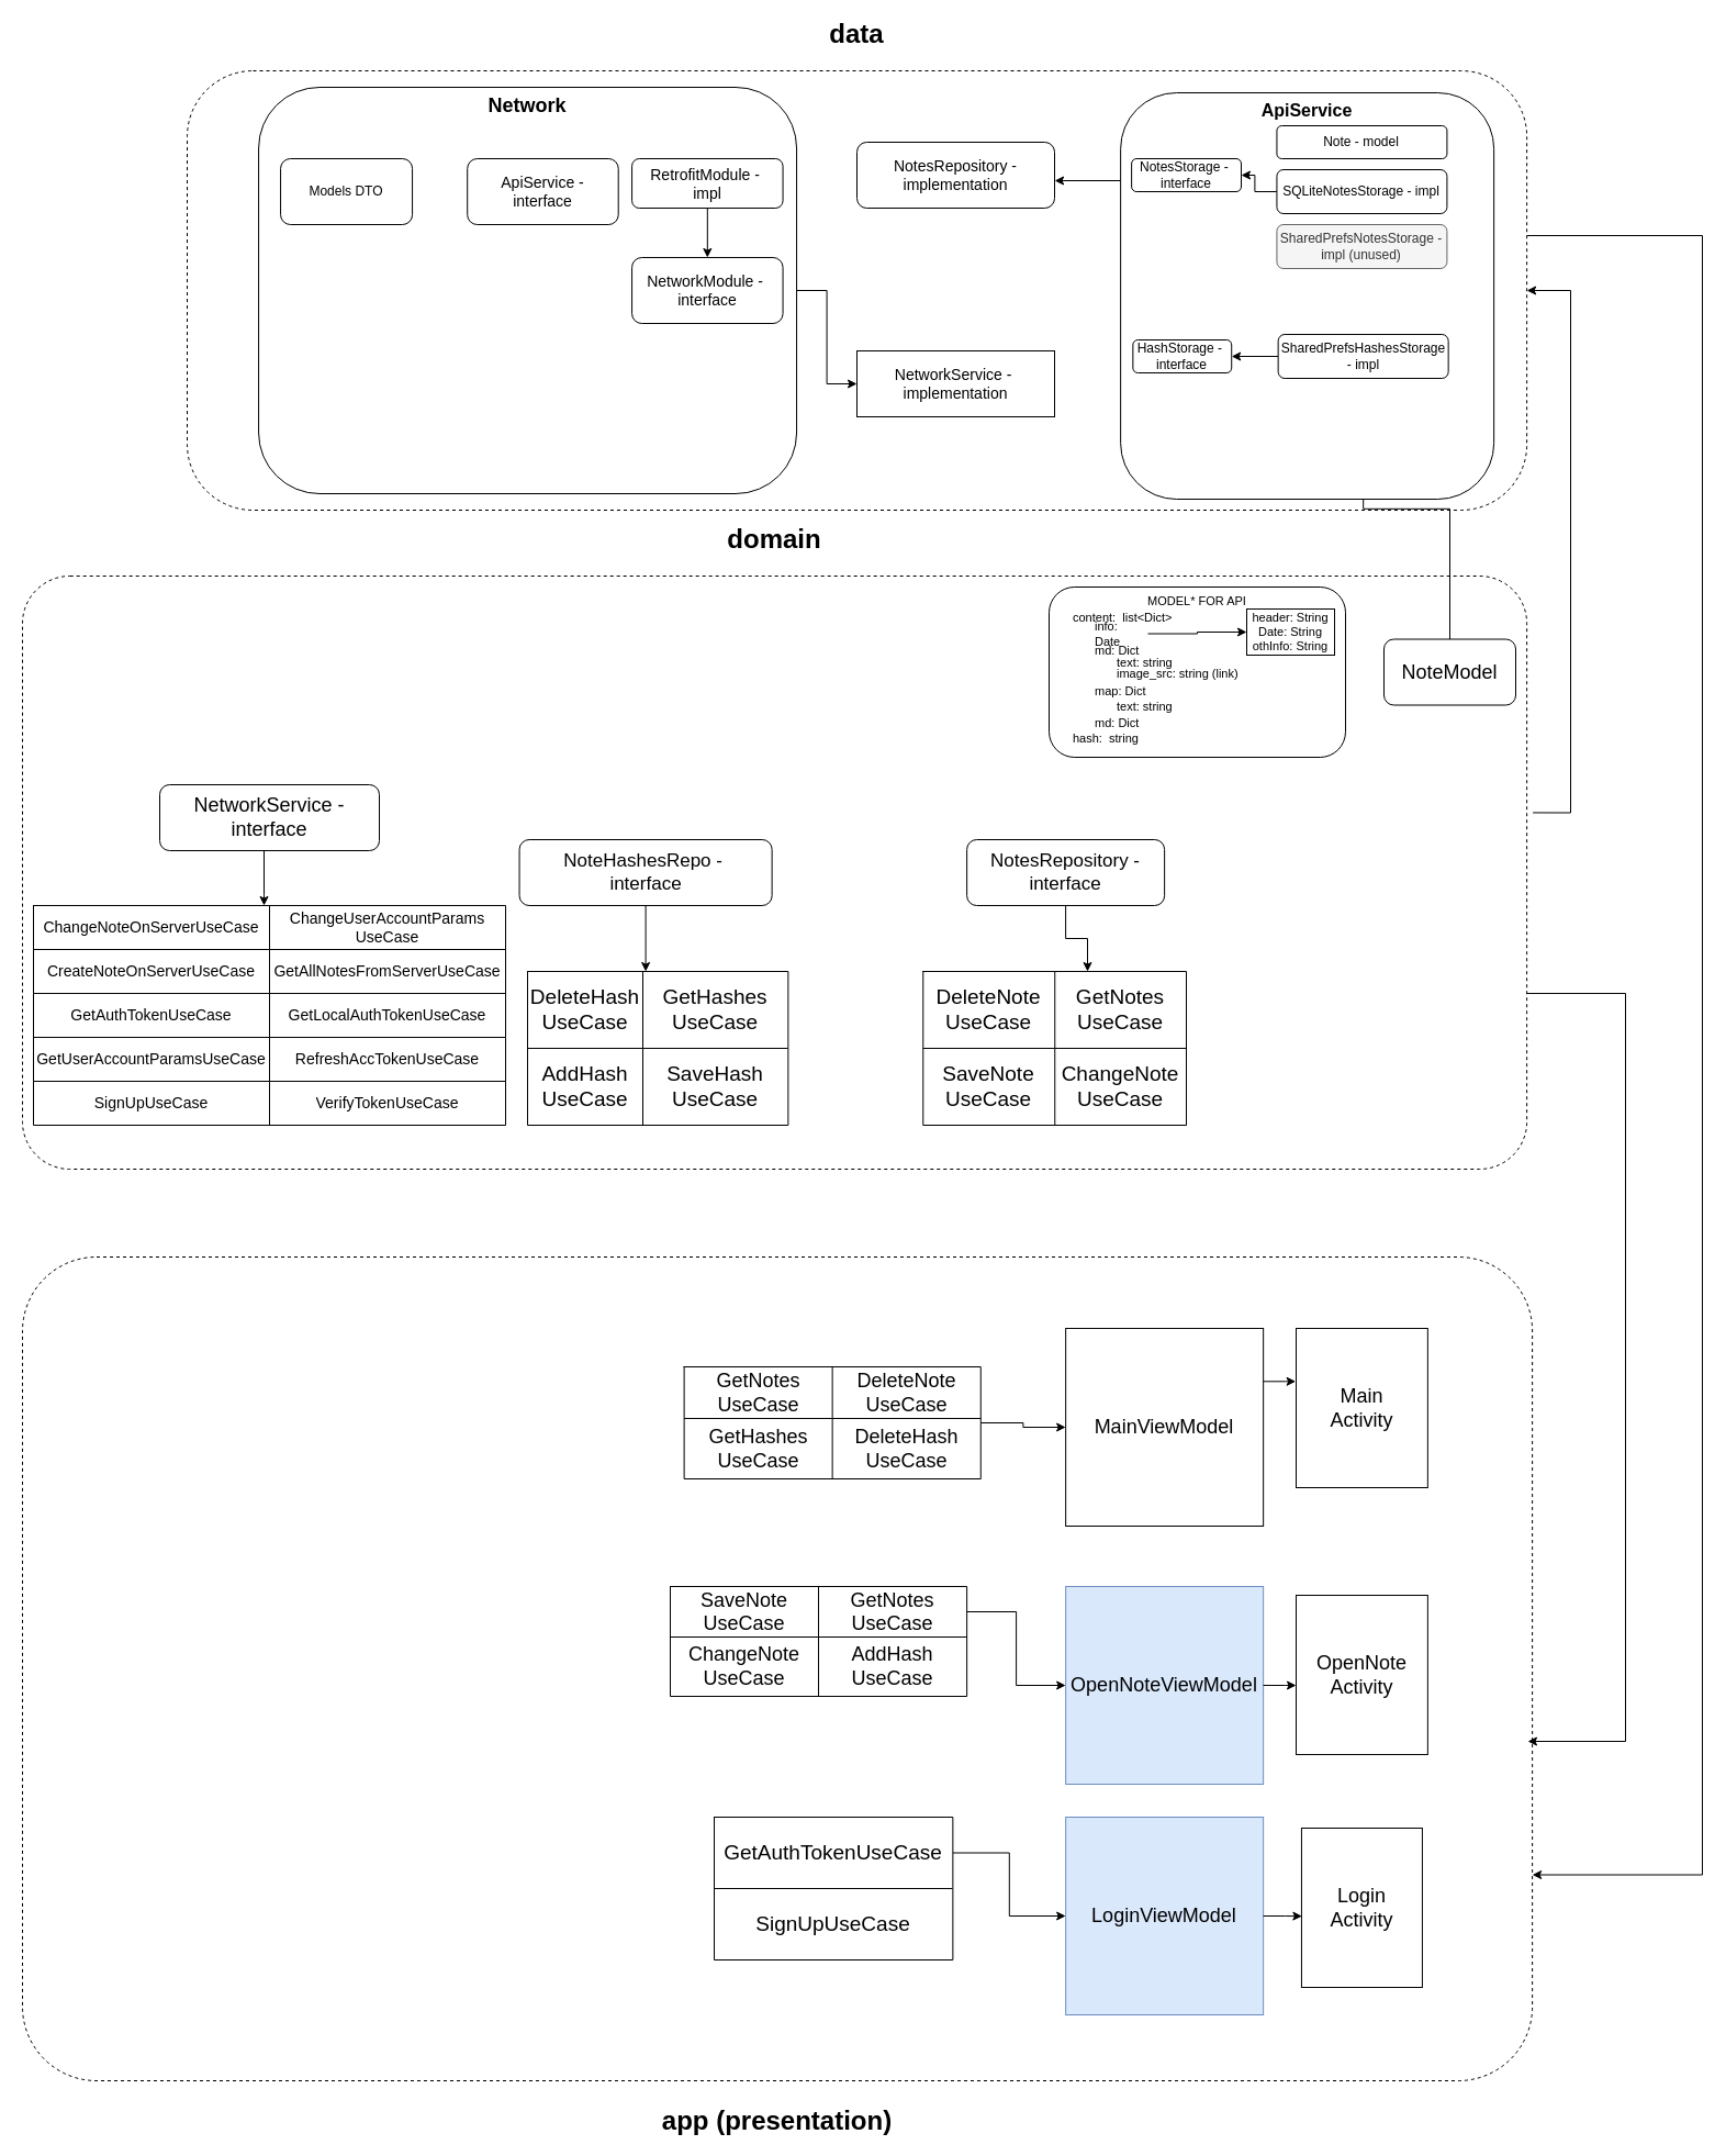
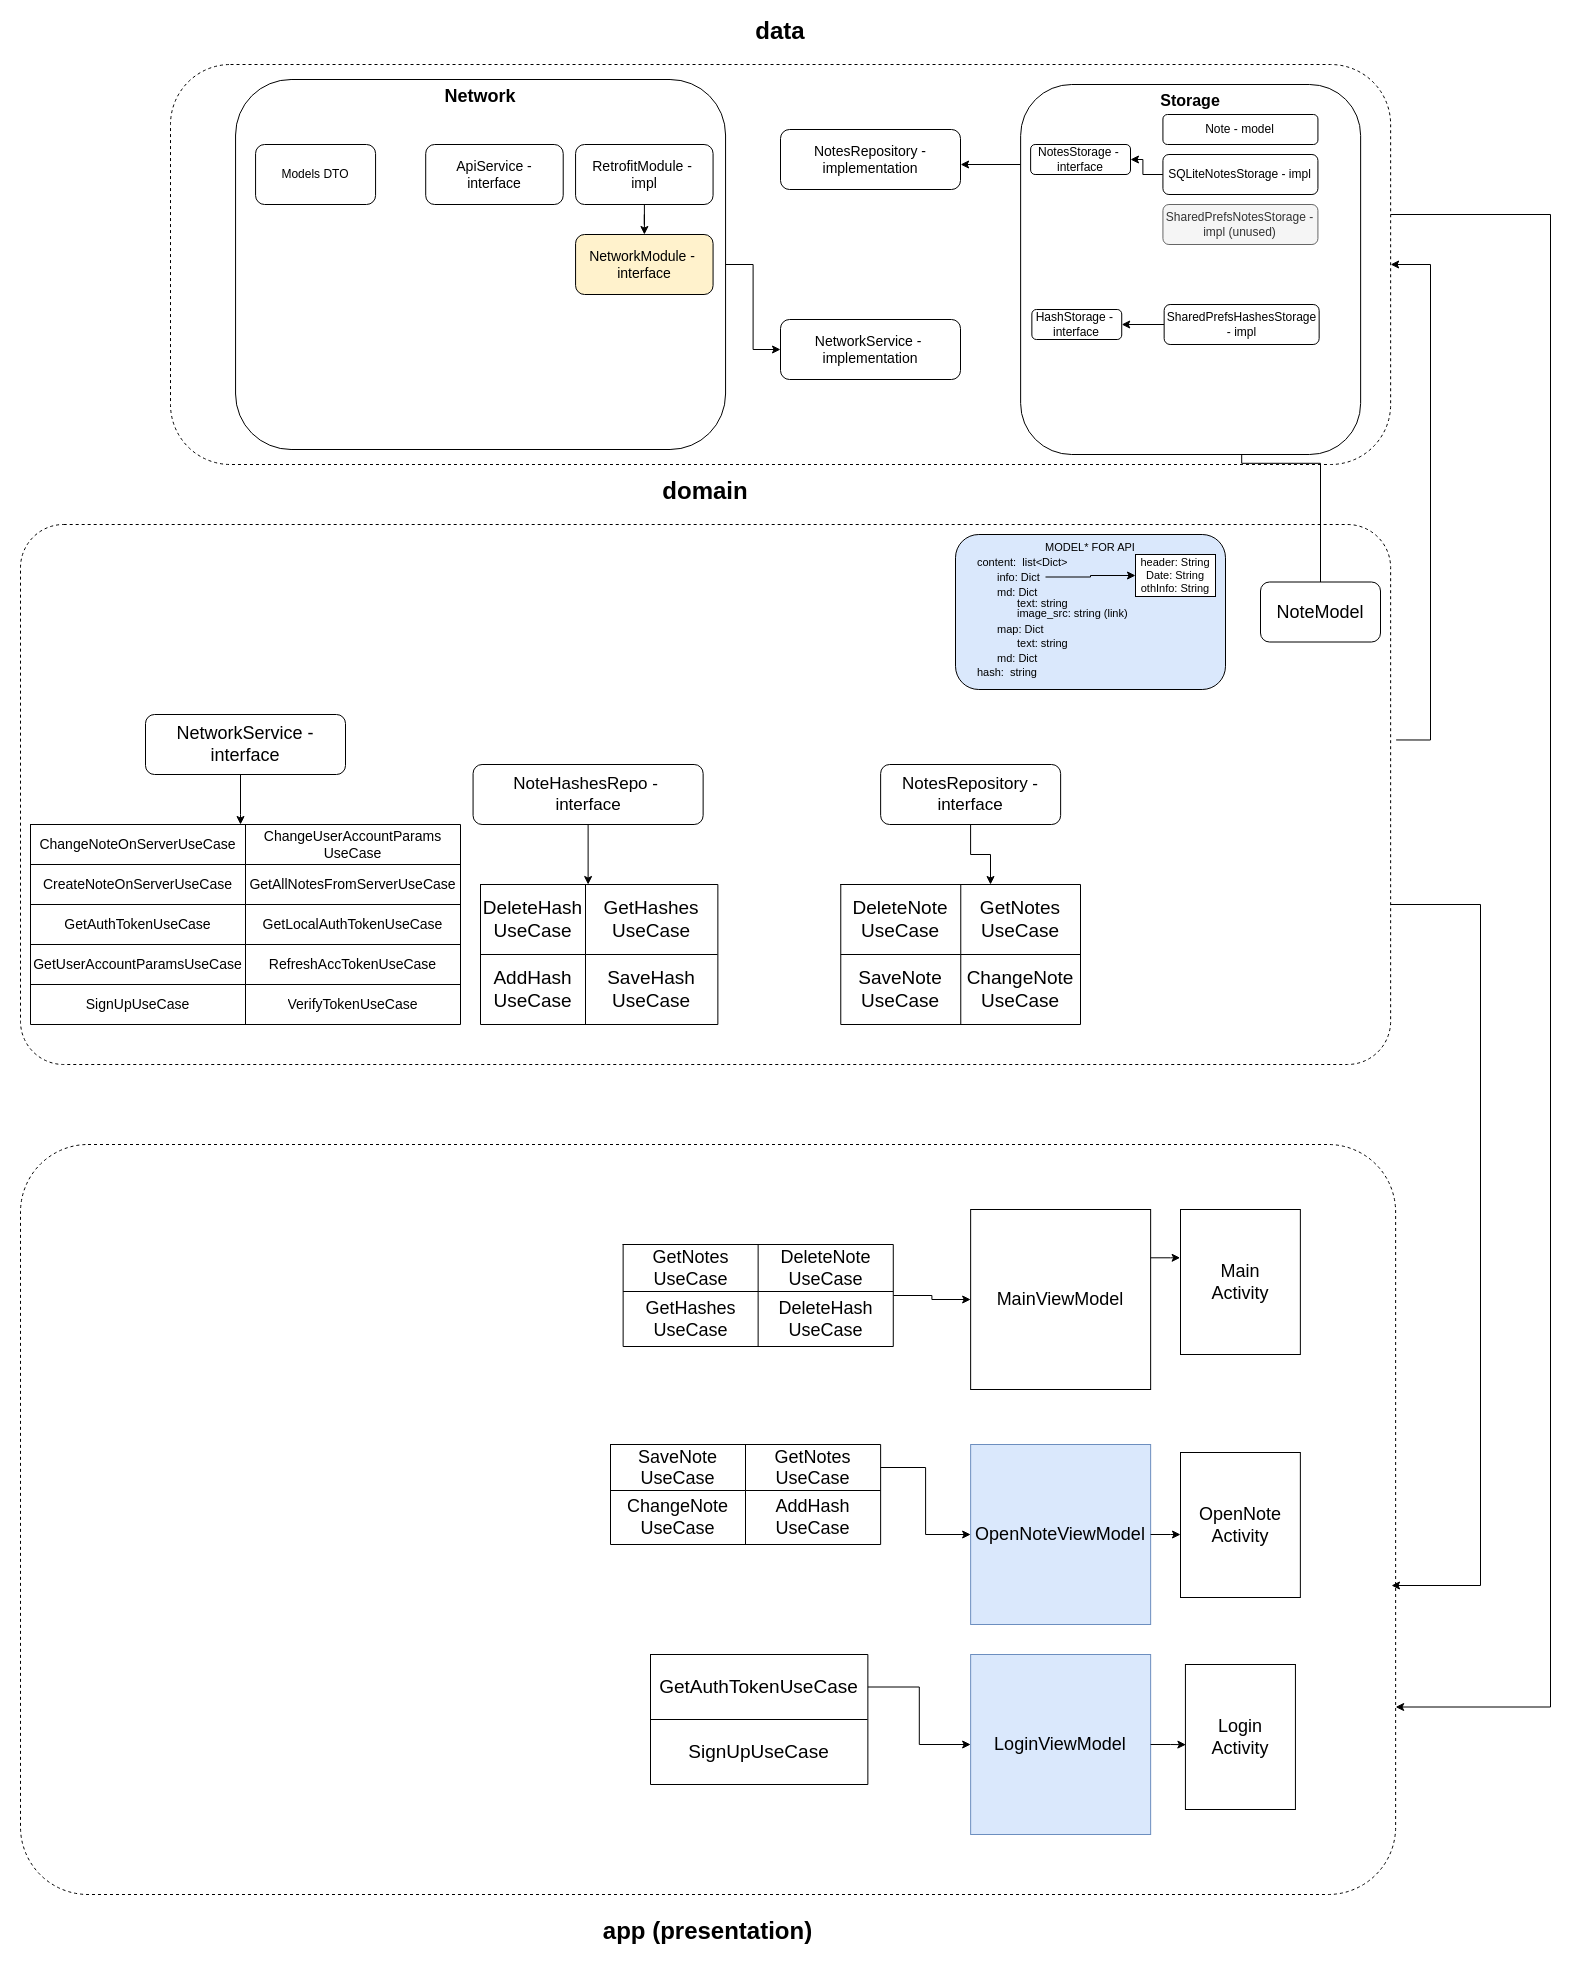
- <mxCell id="19" value="&lt;b style=&quot;font-size: 16px;&quot;&gt;ApiService&lt;/b&gt;" style="rounded=1;whiteSpace=wrap;html=1;verticalAlign=top;" parent="1" vertex="1"><mxGeometry x="1020.14" y="40" width="340" height="370" as="geometry" /></mxCell>
+ <mxCell id="19" value="&lt;b style=&quot;font-size: 16px;&quot;&gt;Storage&lt;/b&gt;" style="rounded=1;whiteSpace=wrap;html=1;verticalAlign=top;" parent="1" vertex="1"><mxGeometry x="1020.14" y="40" width="340" height="370" as="geometry" /></mxCell>
- <mxCell id="54" value="RetrofitModule -&amp;nbsp;&lt;div style=&quot;font-size: 14px;&quot;&gt;impl&lt;/div&gt;" style="rounded=1;whiteSpace=wrap;html=1;fontSize=14;" parent="1" vertex="1"><mxGeometry x="575.07" y="100" width="137.5" height="45" as="geometry" /></mxCell>
+ <mxCell id="54" value="RetrofitModule -&amp;nbsp;&lt;div style=&quot;font-size: 14px;&quot;&gt;impl&lt;/div&gt;" style="rounded=1;whiteSpace=wrap;html=1;fontSize=14;" parent="1" vertex="1"><mxGeometry x="575.07" y="100" width="137.5" height="60" as="geometry" /></mxCell>
- <mxCell id="52" value="NetworkModule -&amp;nbsp;&lt;div style=&quot;font-size: 14px;&quot;&gt;interface&lt;/div&gt;" style="rounded=1;whiteSpace=wrap;html=1;fontSize=14;" parent="1" vertex="1"><mxGeometry x="575.07" y="190" width="137.5" height="60" as="geometry" /></mxCell>
+ <mxCell id="52" value="NetworkModule -&amp;nbsp;&lt;div style=&quot;font-size: 14px;&quot;&gt;interface&lt;/div&gt;" style="rounded=1;whiteSpace=wrap;html=1;fontSize=14;fillColor=#fff2cc;" parent="1" vertex="1"><mxGeometry x="575.07" y="190" width="137.5" height="60" as="geometry" /></mxCell>
- <mxCell id="51" value="NetworkService&amp;nbsp;-&amp;nbsp;&lt;div style=&quot;font-size: 14px;&quot;&gt;implementation&lt;/div&gt;" style="whiteSpace=wrap;html=1;fontSize=14;rounded=0;" parent="1" vertex="1"><mxGeometry x="780" y="275" width="180" height="60" as="geometry" /></mxCell>
+ <mxCell id="51" value="NetworkService&amp;nbsp;-&amp;nbsp;&lt;div style=&quot;font-size: 14px;&quot;&gt;implementation&lt;/div&gt;" style="rounded=1;whiteSpace=wrap;html=1;fontSize=14;" parent="1" vertex="1"><mxGeometry x="780" y="275" width="180" height="60" as="geometry" /></mxCell>
- <mxCell id="38" value="&lt;font style=&quot;font-size: 11px;&quot;&gt;info: Date&amp;nbsp;&lt;/font&gt;" style="text;html=1;align=left;verticalAlign=middle;whiteSpace=wrap;rounded=0;fontSize=11;" parent="1" vertex="1"><mxGeometry x="995" y="525" width="50" height="15" as="geometry" /></mxCell>
+ <mxCell id="38" value="&lt;font style=&quot;font-size: 11px;&quot;&gt;info: Dict&amp;nbsp;&lt;/font&gt;" style="text;html=1;align=left;verticalAlign=middle;whiteSpace=wrap;rounded=0;fontSize=11;" parent="1" vertex="1"><mxGeometry x="995" y="525" width="50" height="15" as="geometry" /></mxCell>
- <mxCell id="35" value="MODEL* FOR API" style="rounded=1;whiteSpace=wrap;html=1;align=center;verticalAlign=top;horizontal=1;fontSize=11;" parent="1" vertex="1"><mxGeometry x="955" y="490" width="270" height="155" as="geometry" /></mxCell>
+ <mxCell id="35" value="MODEL* FOR API" style="rounded=1;whiteSpace=wrap;html=1;align=center;verticalAlign=top;horizontal=1;fontSize=11;fillColor=#dae8fc;" parent="1" vertex="1"><mxGeometry x="955" y="490" width="270" height="155" as="geometry" /></mxCell>
